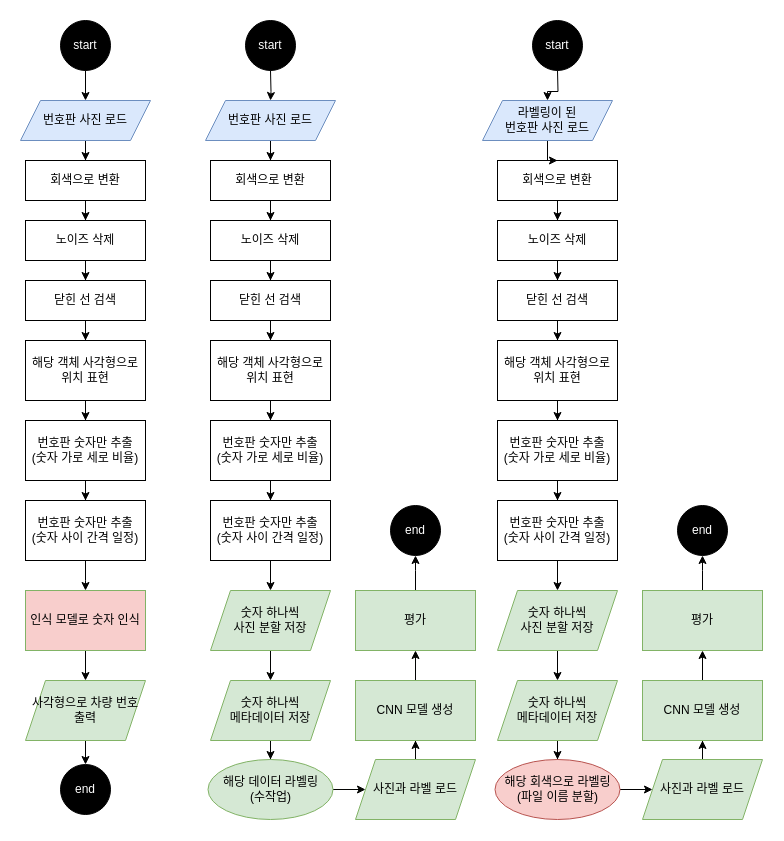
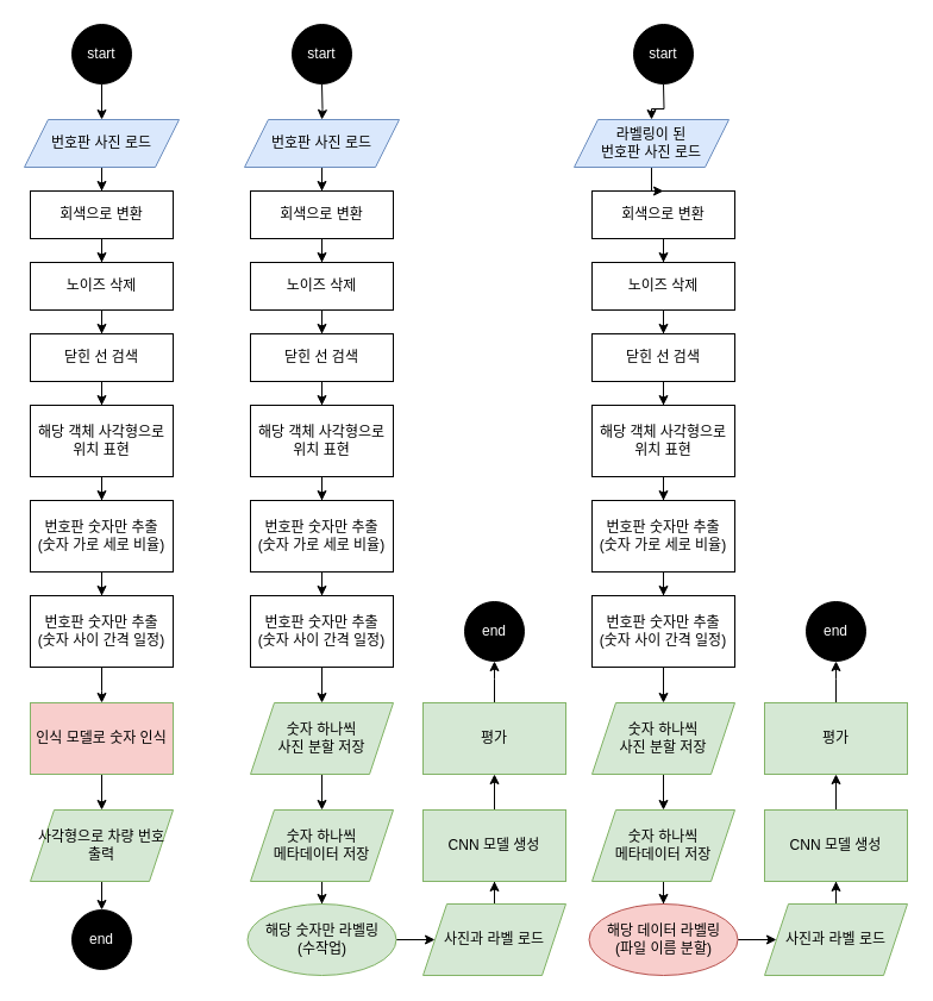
- <mxCell id="42" value="해당 데이터 라벨링&lt;br&gt;(수작업)" style="ellipse;whiteSpace=wrap;html=1;fillColor=#d5e8d4;strokeColor=#82b366;" vertex="1" parent="1"><mxGeometry x="207.5" y="759" width="125" height="60" as="geometry" /></mxCell>
+ <mxCell id="42" value="해당 숫자만 라벨링&lt;br&gt;(수작업)" style="ellipse;whiteSpace=wrap;html=1;fillColor=#d5e8d4;strokeColor=#82b366;" vertex="1" parent="1"><mxGeometry x="207.5" y="759" width="125" height="60" as="geometry" /></mxCell>
- <mxCell id="69" value="해당 회색으로 라벨링&lt;br&gt;(파일 이름 분할)" style="ellipse;whiteSpace=wrap;html=1;fillColor=#f8cecc;strokeColor=#b85450;" vertex="1" parent="1"><mxGeometry x="494.5" y="759" width="125" height="60" as="geometry" /></mxCell>
+ <mxCell id="69" value="해당 데이터 라벨링&lt;br&gt;(파일 이름 분할)" style="ellipse;whiteSpace=wrap;html=1;fillColor=#f8cecc;strokeColor=#b85450;" vertex="1" parent="1"><mxGeometry x="494.5" y="759" width="125" height="60" as="geometry" /></mxCell>
